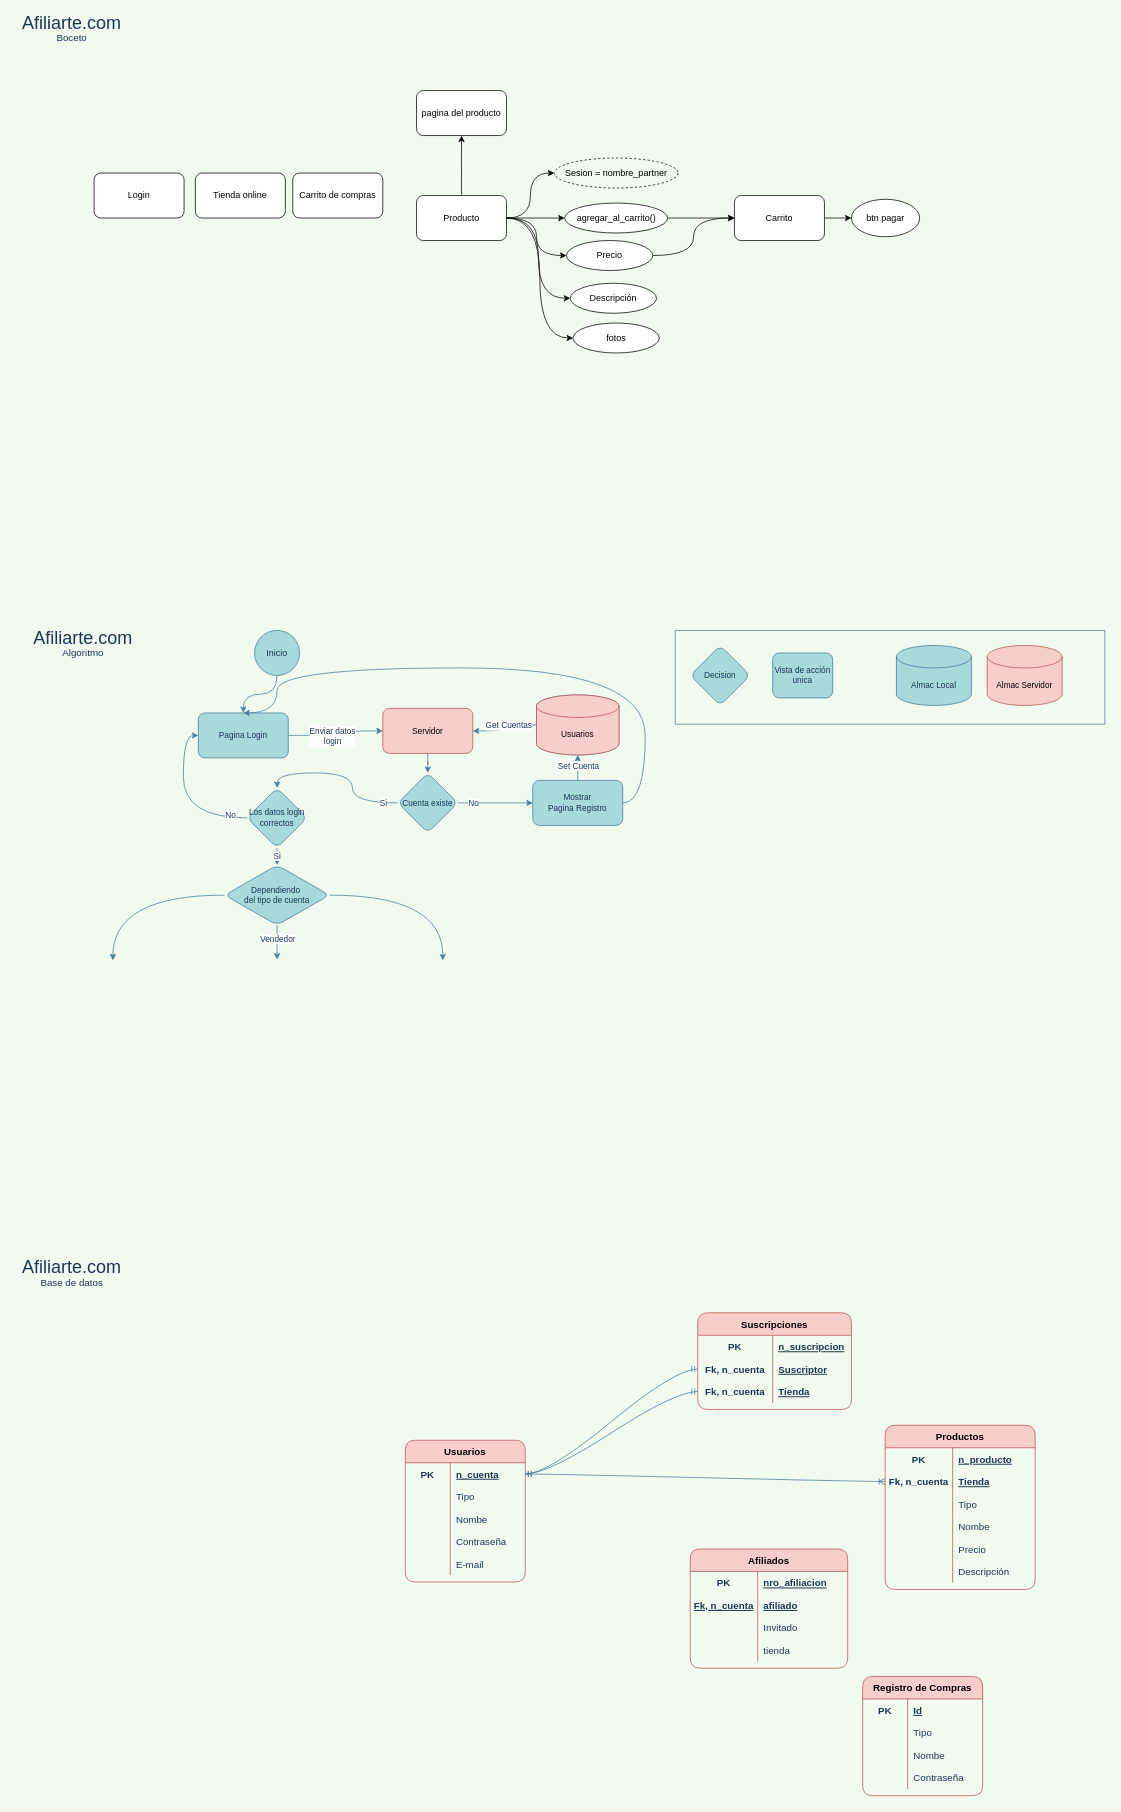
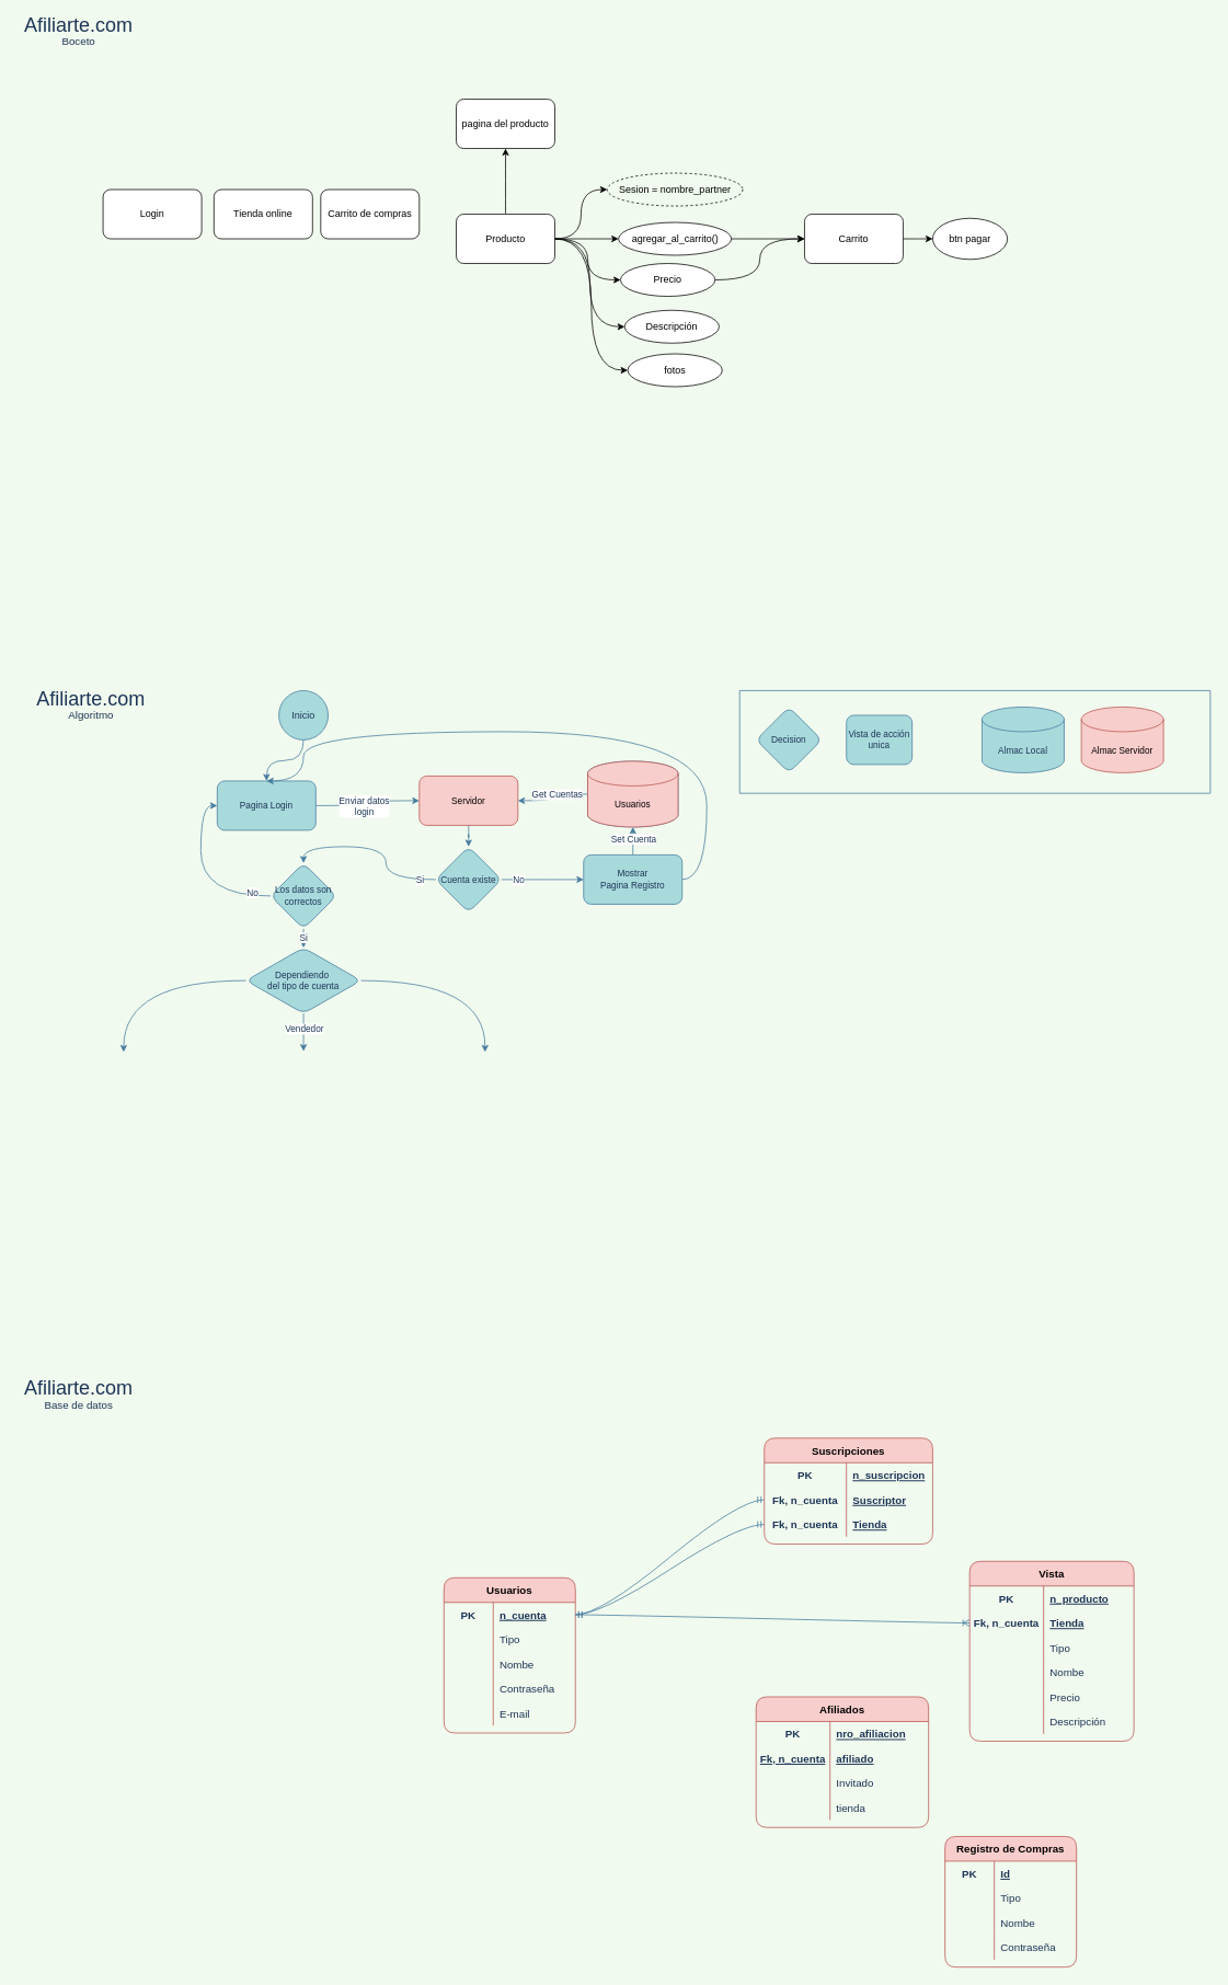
- <mxCell id="29" value="Los datos login correctos" style="rhombus;whiteSpace=wrap;html=1;fontSize=11;fillColor=#A8DADC;strokeColor=#457B9D;fontColor=#1D3557;rounded=1;shadow=0;glass=0;sketch=0;" parent="1" vertex="1"><mxGeometry x="329" y="1050" width="80" height="80" as="geometry" /></mxCell>
+ <mxCell id="29" value="Los datos son correctos" style="rhombus;whiteSpace=wrap;html=1;fontSize=11;fillColor=#A8DADC;strokeColor=#457B9D;fontColor=#1D3557;rounded=1;shadow=0;glass=0;sketch=0;" parent="1" vertex="1"><mxGeometry x="329" y="1050" width="80" height="80" as="geometry" /></mxCell>
- <mxCell id="57" value="Productos" style="shape=table;startSize=30;container=1;collapsible=1;childLayout=tableLayout;fixedRows=1;rowLines=0;fontStyle=1;align=center;resizeLast=1;rounded=1;shadow=0;glass=0;sketch=0;fontFamily=Helvetica;fontSize=13;strokeColor=#b85450;fillColor=#f8cecc;" parent="1" vertex="1"><mxGeometry x="1180" y="1900" width="200" height="219" as="geometry"><mxRectangle x="1210" y="960" width="90" height="30" as="alternateBounds" /></mxGeometry></mxCell>
+ <mxCell id="57" value="Vista" style="shape=table;startSize=30;container=1;collapsible=1;childLayout=tableLayout;fixedRows=1;rowLines=0;fontStyle=1;align=center;resizeLast=1;rounded=1;shadow=0;glass=0;sketch=0;fontFamily=Helvetica;fontSize=13;strokeColor=#b85450;fillColor=#f8cecc;" parent="1" vertex="1"><mxGeometry x="1180" y="1900" width="200" height="219" as="geometry"><mxRectangle x="1210" y="960" width="90" height="30" as="alternateBounds" /></mxGeometry></mxCell>
